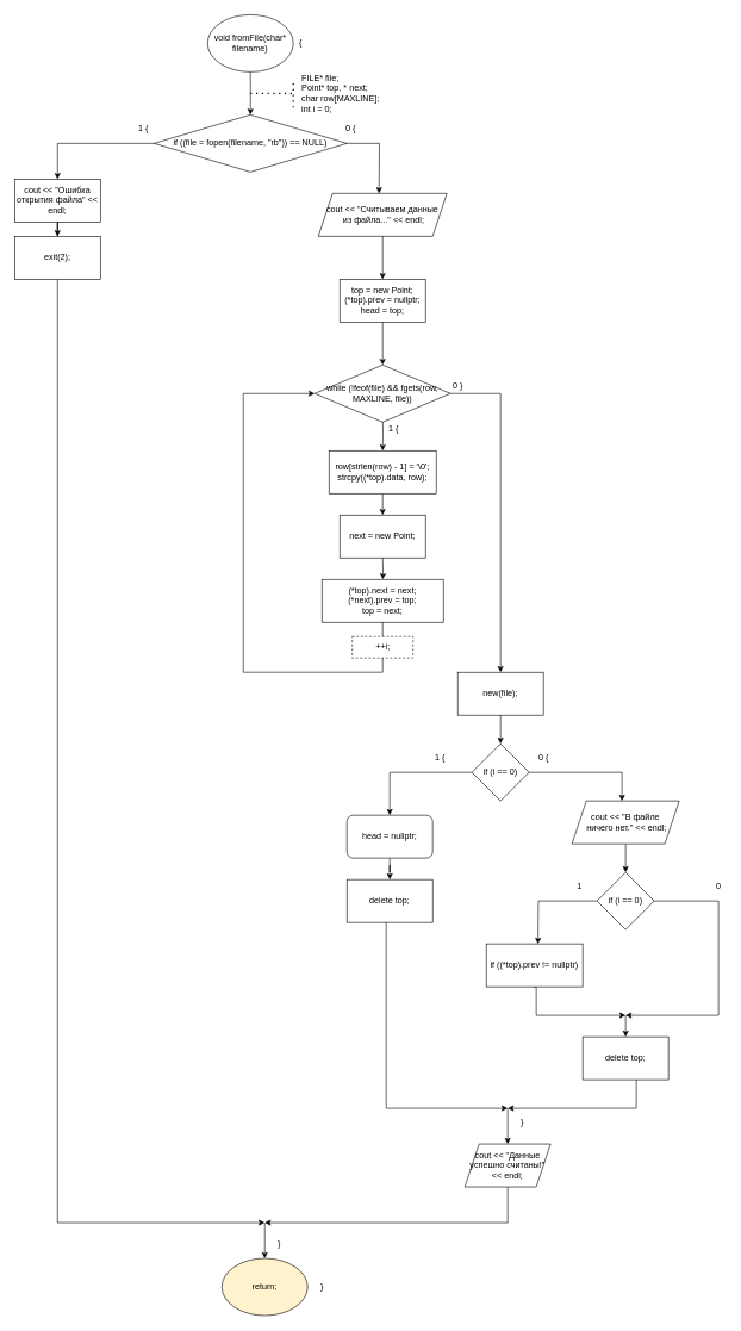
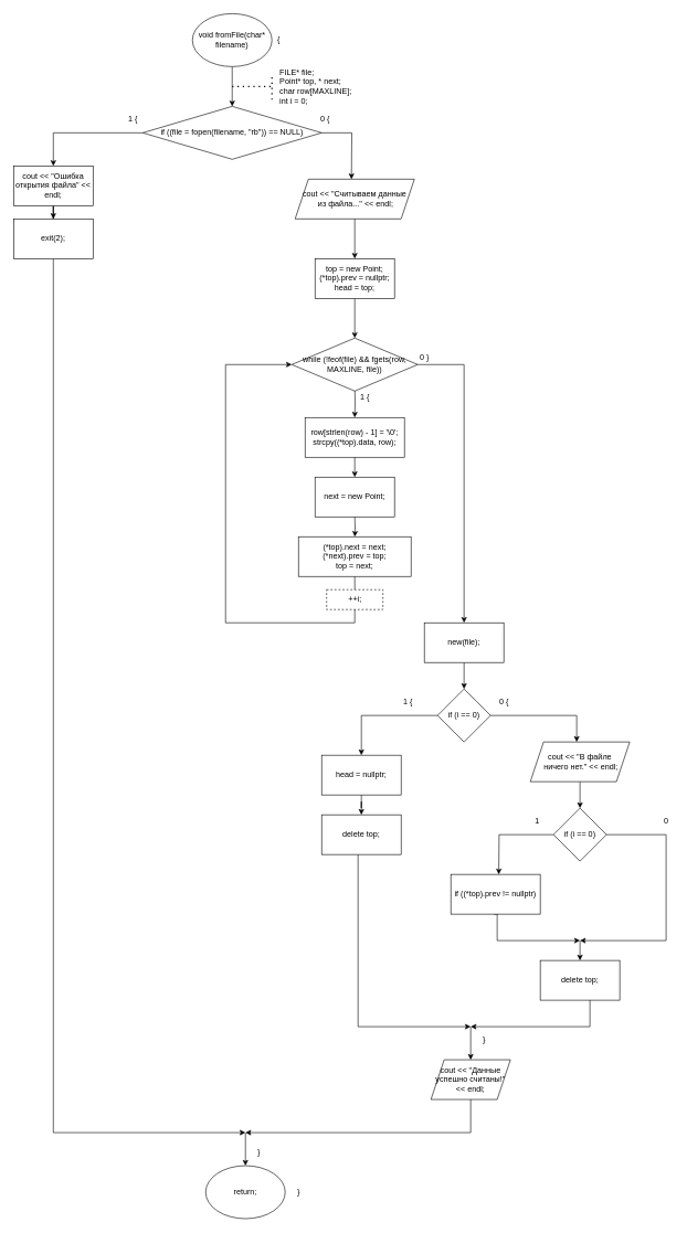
- <mxCell id="39" value="&amp;nbsp;head = nullptr;&amp;nbsp;" style="whiteSpace=wrap;html=1;rounded=1;" vertex="1" parent="1"><mxGeometry x="485" y="1140" width="120" height="60" as="geometry" /></mxCell>
+ <mxCell id="39" value="&amp;nbsp;head = nullptr;&amp;nbsp;" style="rounded=0;whiteSpace=wrap;html=1;" vertex="1" parent="1"><mxGeometry x="485" y="1140" width="120" height="60" as="geometry" /></mxCell>
- <mxCell id="61" value="return;" style="ellipse;whiteSpace=wrap;html=1;fillColor=#fff2cc;" vertex="1" parent="1"><mxGeometry x="310" y="1760" width="120" height="80" as="geometry" /></mxCell>
+ <mxCell id="61" value="return;" style="ellipse;whiteSpace=wrap;html=1;" vertex="1" parent="1"><mxGeometry x="310" y="1760" width="120" height="80" as="geometry" /></mxCell>
